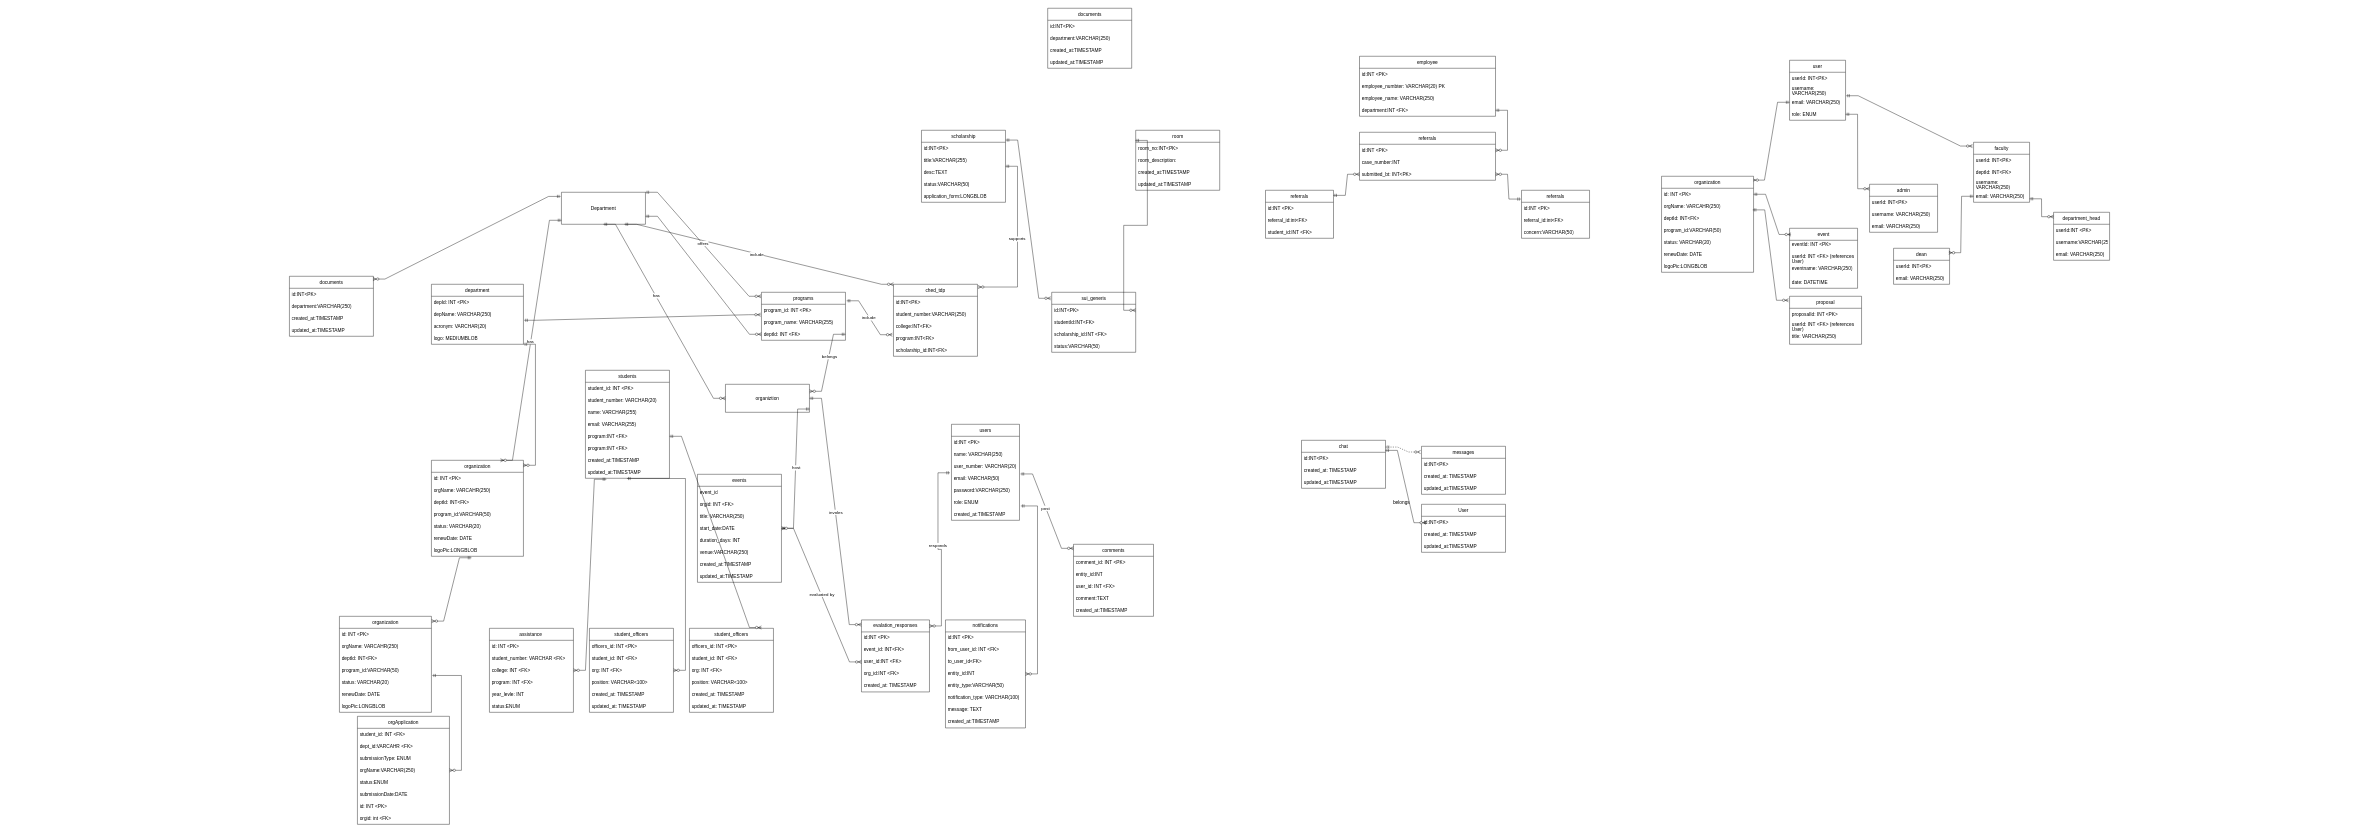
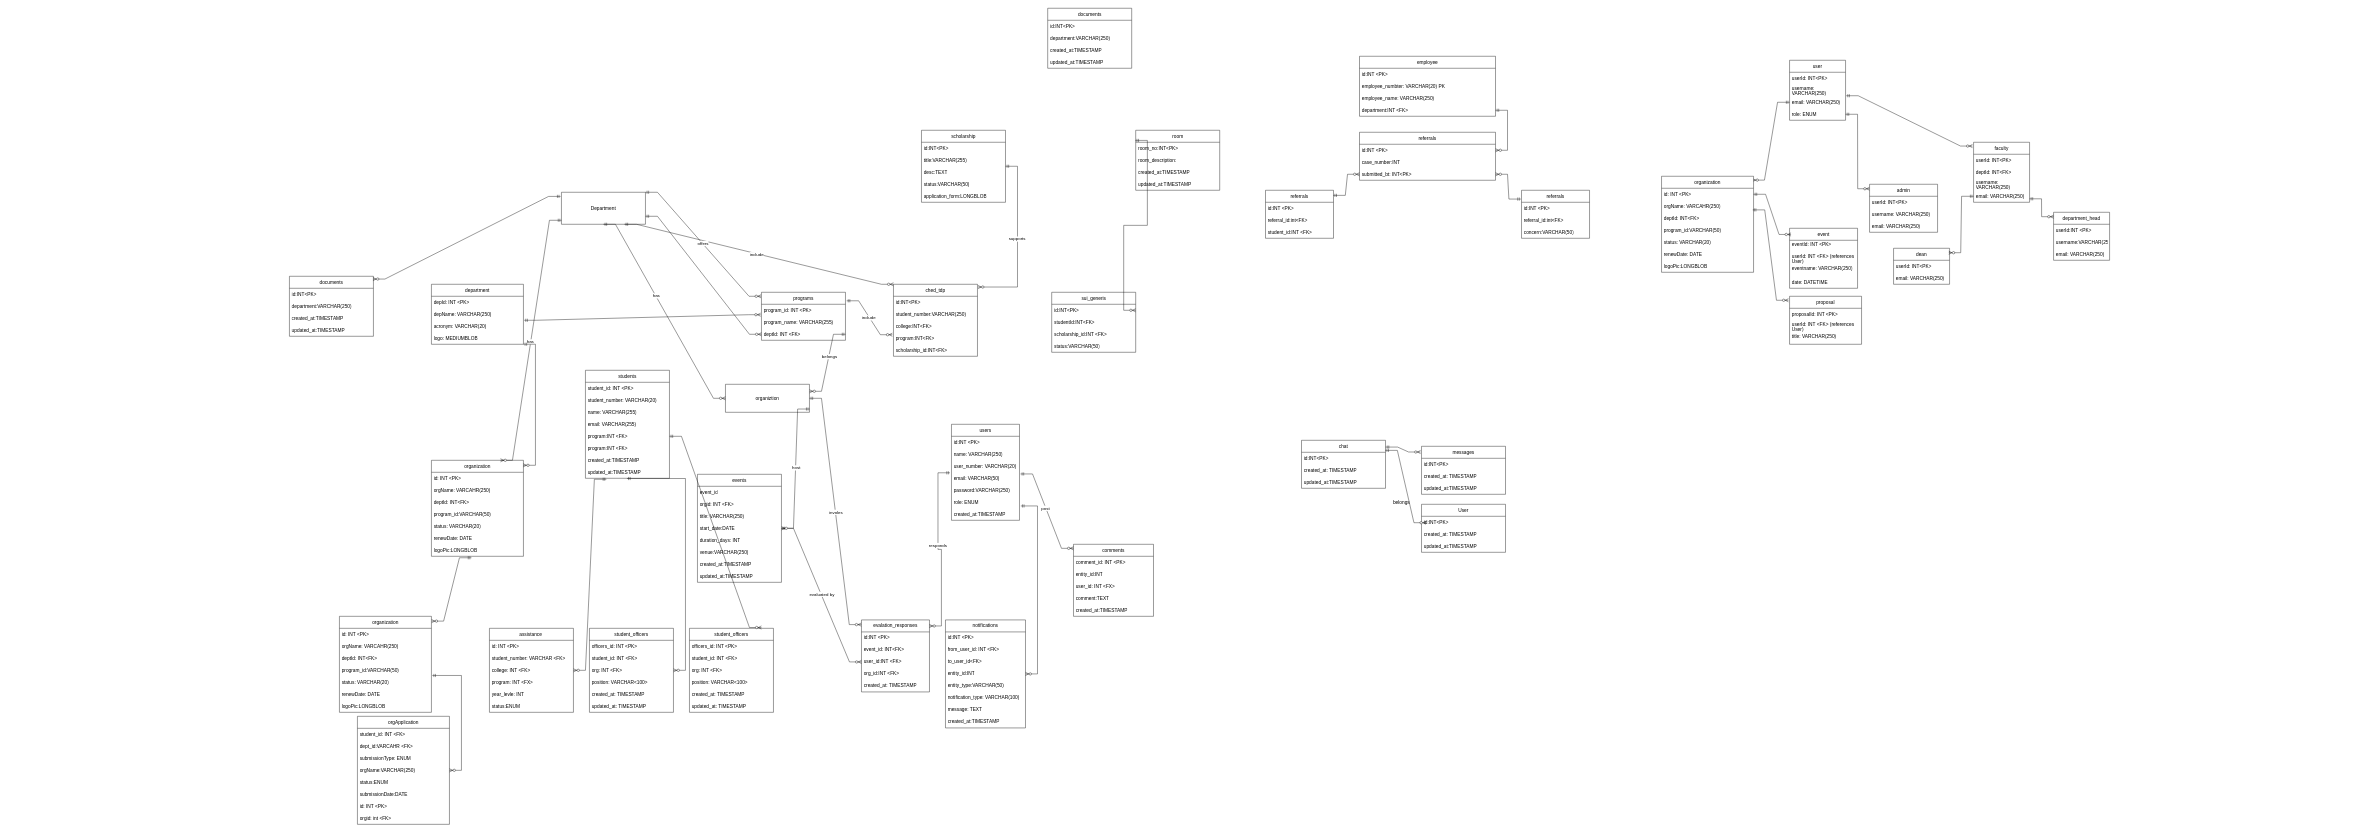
- <mxCell id="196" value="" style="edgeStyle=entityRelationEdgeStyle;fontSize=12;html=1;endArrow=ERzeroToMany;startArrow=ERmandOne;rounded=0;exitX=1.002;exitY=0.136;exitDx=0;exitDy=0;exitPerimeter=0;entryX=-0.011;entryY=0.1;entryDx=0;entryDy=0;entryPerimeter=0;" parent="1" source="133" target="150" edge="1"><mxGeometry width="100" height="100" relative="1" as="geometry"><mxPoint x="2528.5" y="357.5" as="sourcePoint" /><mxPoint x="2838.5" y="532.5" as="targetPoint" /></mxGeometry></mxCell>
- <mxCell id="169" value="" style="edgeStyle=entityRelationEdgeStyle;fontSize=12;html=1;endArrow=ERzeroToMany;startArrow=ERmandOne;rounded=0;exitX=1.001;exitY=0.141;exitDx=0;exitDy=0;exitPerimeter=0;entryX=-0.011;entryY=0.119;entryDx=0;entryDy=0;entryPerimeter=0;dashed=1;" parent="1" source="155" target="159" edge="1"><mxGeometry width="100" height="100" relative="1" as="geometry"><mxPoint x="3486.57" y="1110" as="sourcePoint" /><mxPoint x="3543" y="1239.44" as="targetPoint" /><Array as="points"><mxPoint x="3427.16" y="1417.2" /></Array></mxGeometry></mxCell>
+ <mxCell id="169" value="" style="edgeStyle=entityRelationEdgeStyle;fontSize=12;html=1;endArrow=ERzeroToMany;startArrow=ERmandOne;rounded=0;exitX=1.001;exitY=0.141;exitDx=0;exitDy=0;exitPerimeter=0;entryX=-0.011;entryY=0.119;entryDx=0;entryDy=0;entryPerimeter=0;" parent="1" source="155" target="159" edge="1"><mxGeometry width="100" height="100" relative="1" as="geometry"><mxPoint x="3486.57" y="1110" as="sourcePoint" /><mxPoint x="3543" y="1239.44" as="targetPoint" /><Array as="points"><mxPoint x="3427.16" y="1417.2" /></Array></mxGeometry></mxCell>
